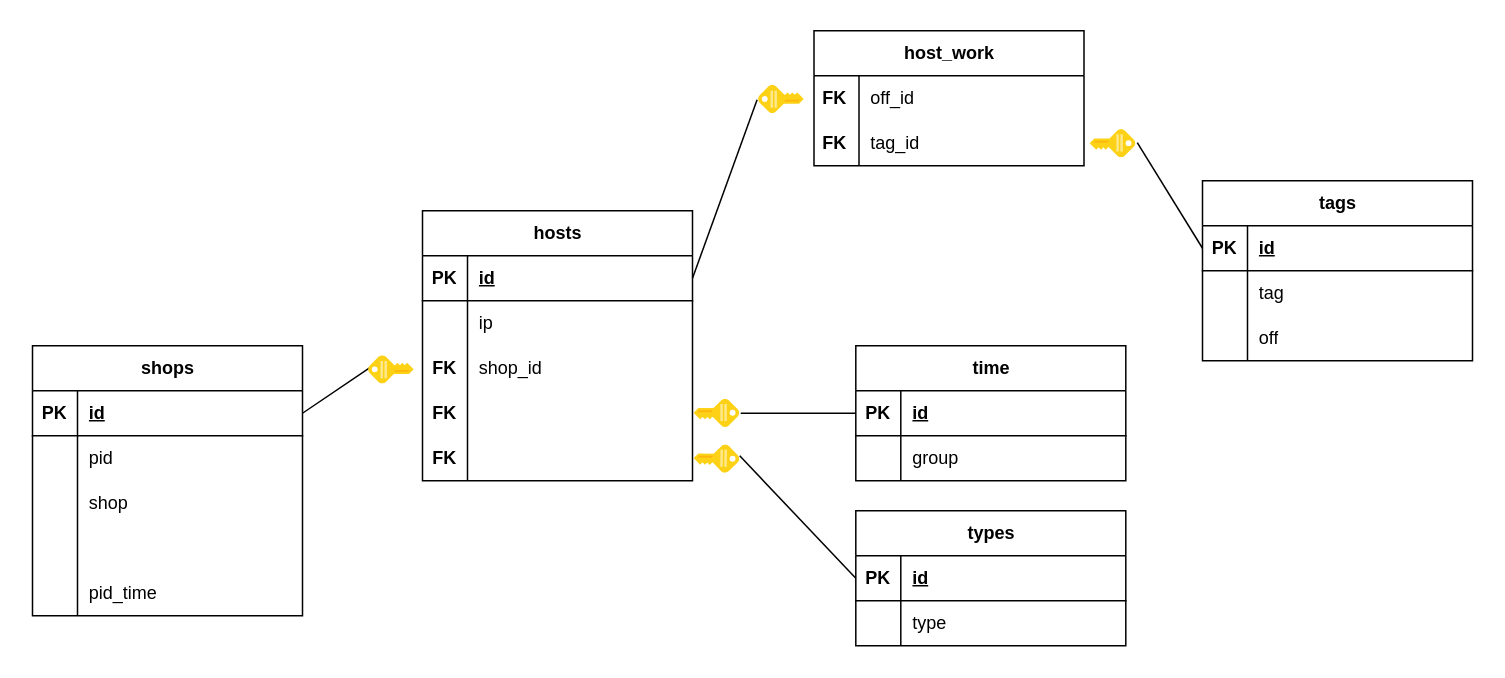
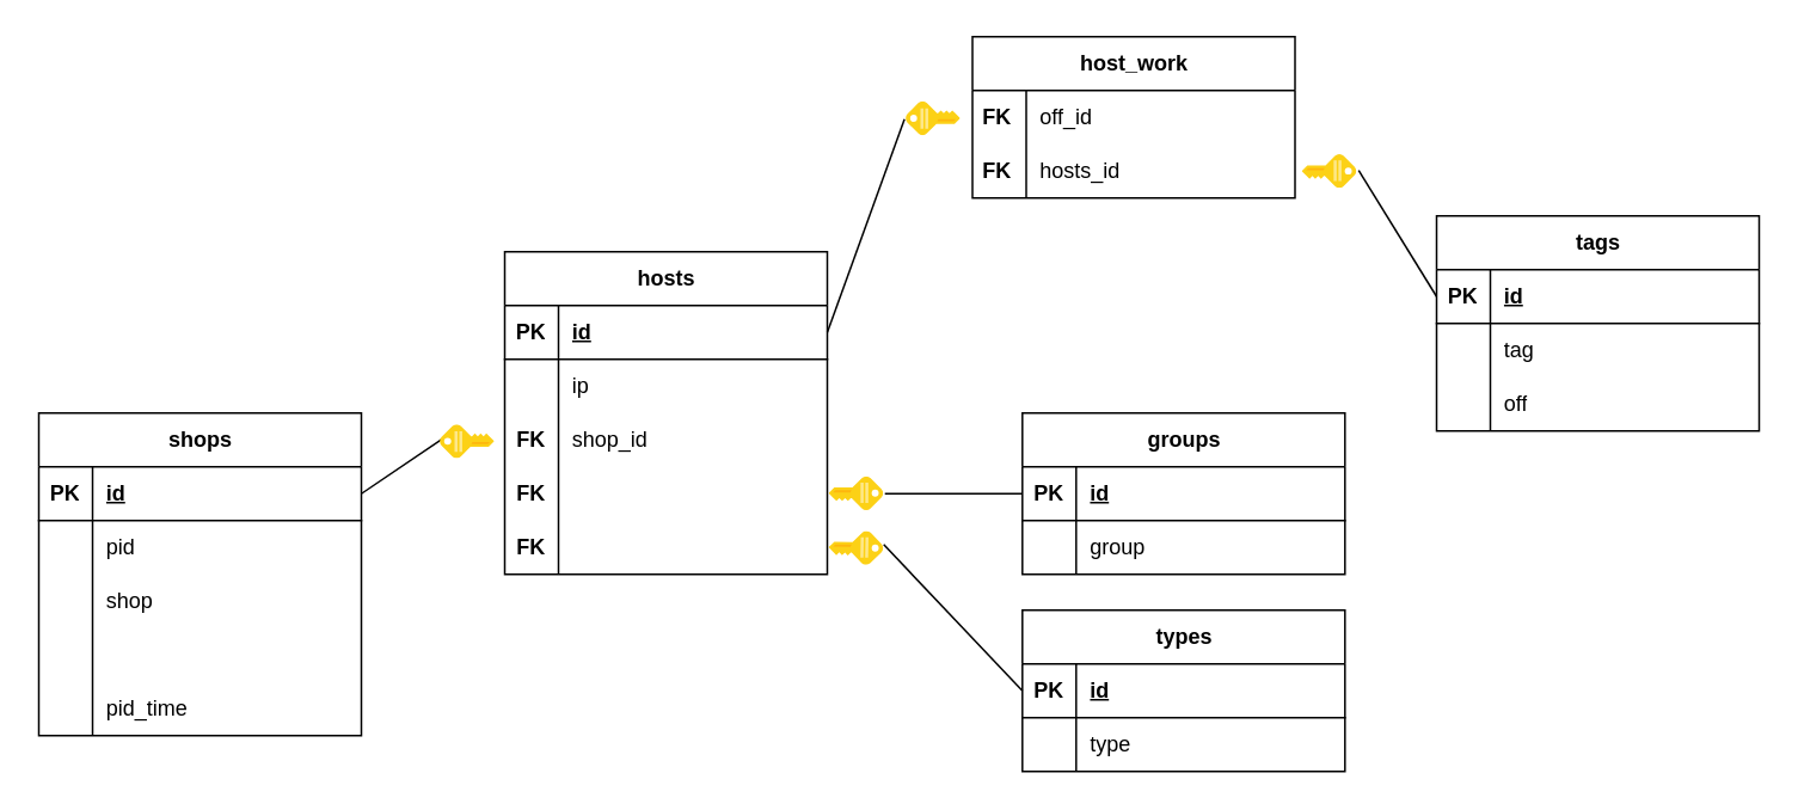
- <mxCell id="18" value="tag_id" style="shape=partialRectangle;connectable=0;fillColor=none;top=0;left=0;bottom=0;right=0;align=left;spacingLeft=6;overflow=hidden;whiteSpace=wrap;html=1;" parent="16" vertex="1"><mxGeometry x="30" width="150" height="30" as="geometry"><mxRectangle width="150" height="30" as="alternateBounds" /></mxGeometry></mxCell>
+ <mxCell id="18" value="hosts_id" style="shape=partialRectangle;connectable=0;fillColor=none;top=0;left=0;bottom=0;right=0;align=left;spacingLeft=6;overflow=hidden;whiteSpace=wrap;html=1;" parent="16" vertex="1"><mxGeometry x="30" width="150" height="30" as="geometry"><mxRectangle width="150" height="30" as="alternateBounds" /></mxGeometry></mxCell>
- <mxCell id="61" value="time" style="shape=table;startSize=30;container=1;collapsible=1;childLayout=tableLayout;fixedRows=1;rowLines=0;fontStyle=1;align=center;resizeLast=1;html=1;" parent="60" vertex="1"><mxGeometry x="35.78" width="180" height="90" as="geometry" /></mxCell>
+ <mxCell id="61" value="groups" style="shape=table;startSize=30;container=1;collapsible=1;childLayout=tableLayout;fixedRows=1;rowLines=0;fontStyle=1;align=center;resizeLast=1;html=1;" parent="60" vertex="1"><mxGeometry x="35.78" width="180" height="90" as="geometry" /></mxCell>
